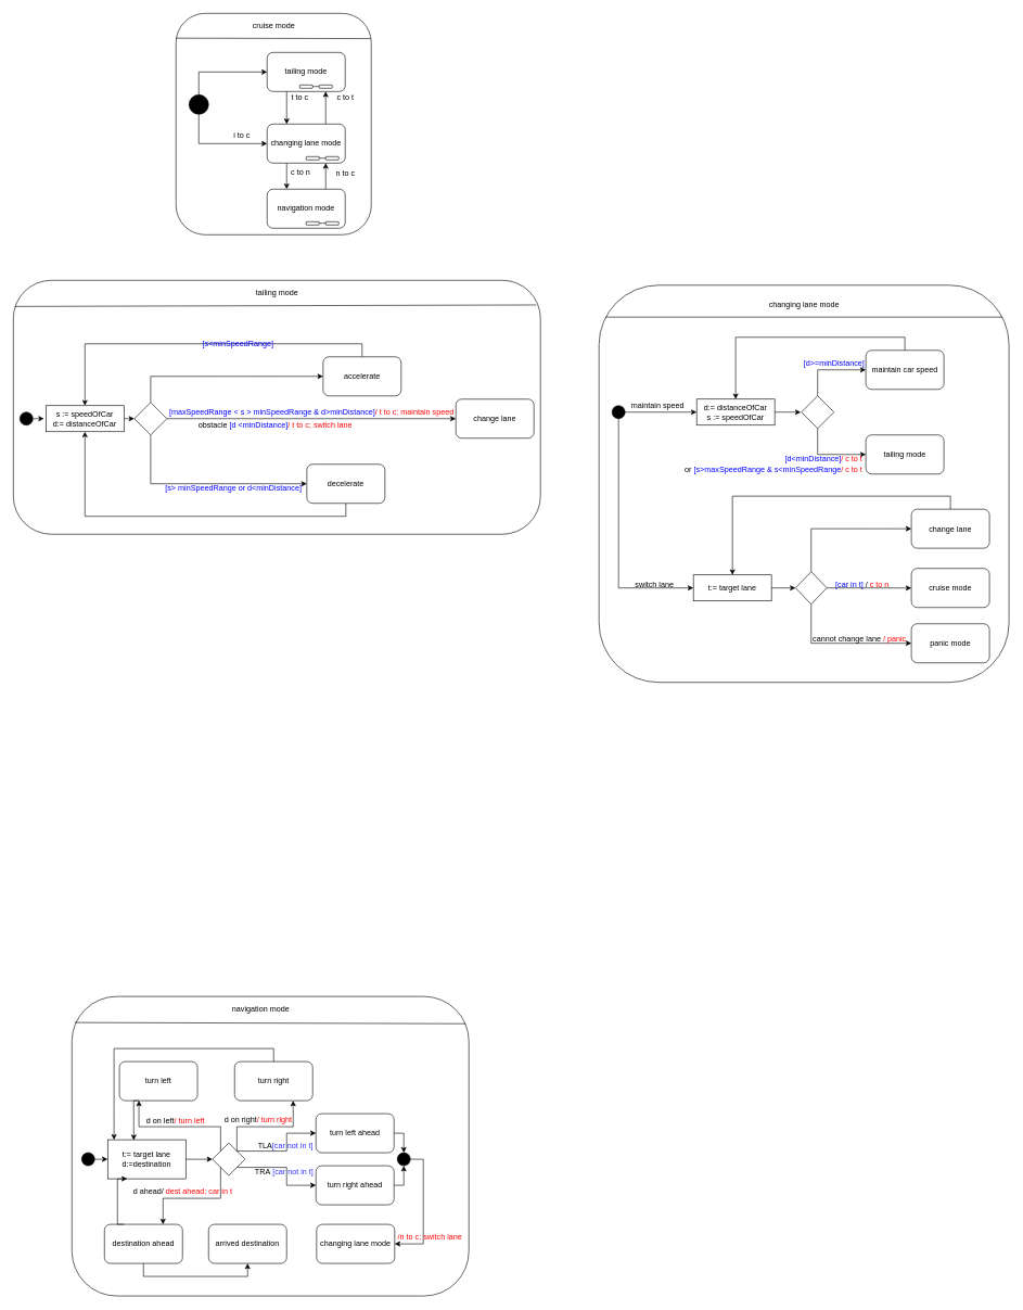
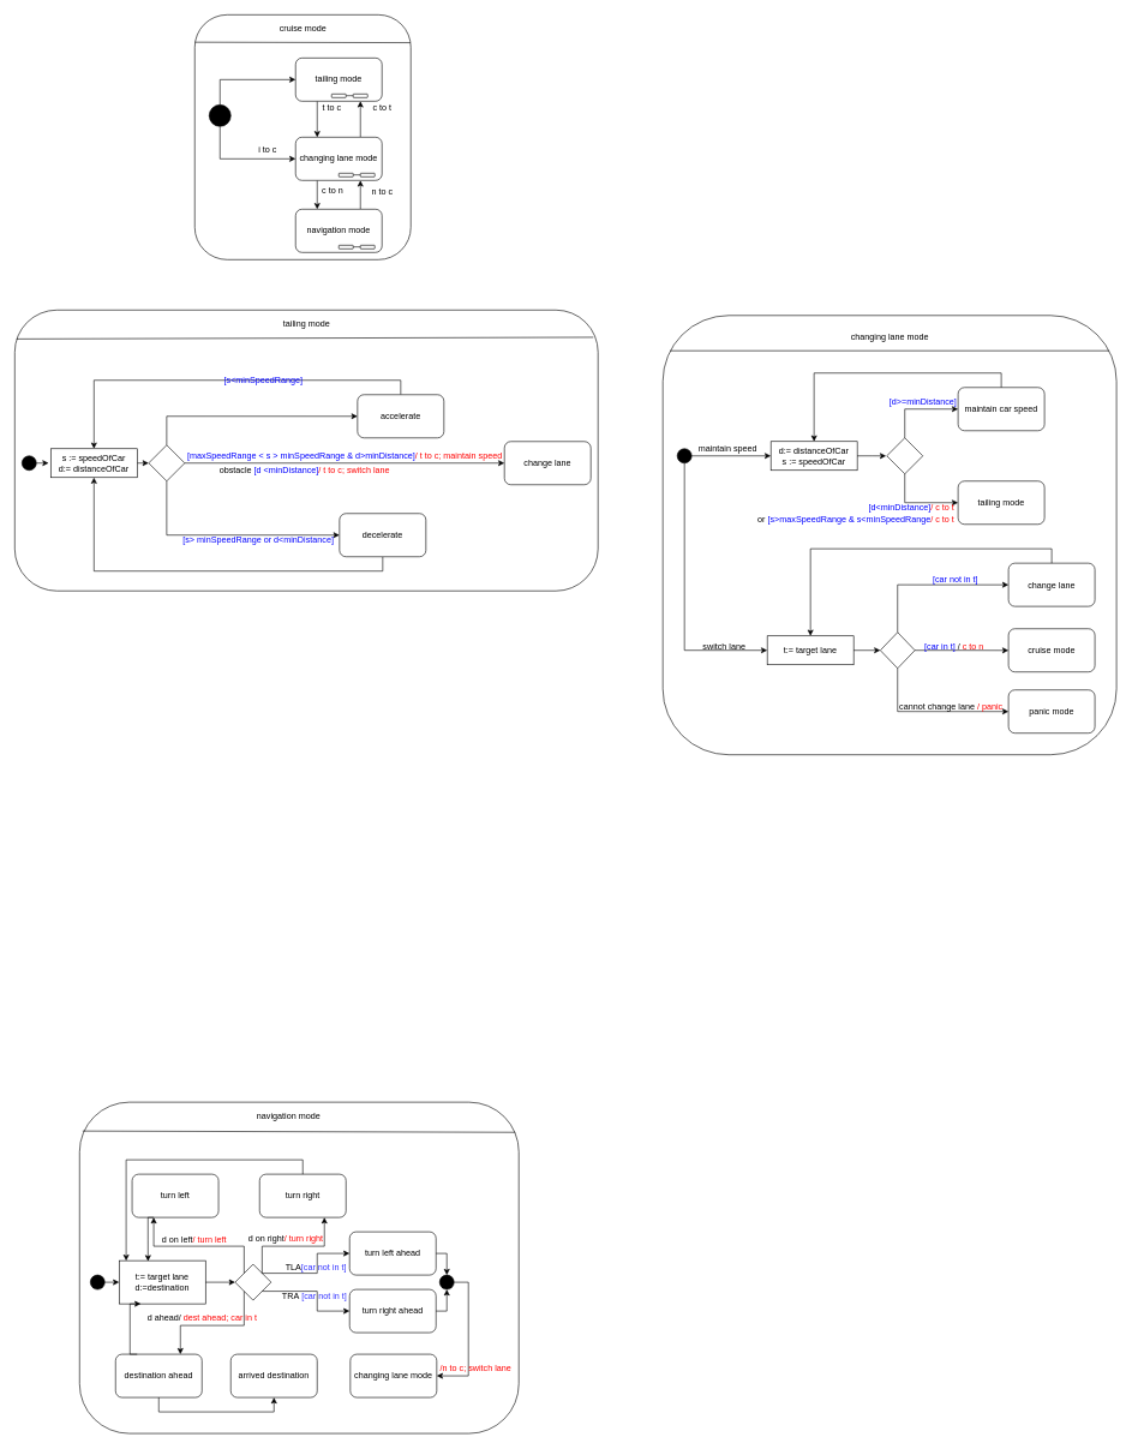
+ <mxCell id="74" value="&lt;font color=&quot;#0000ff&quot;&gt;[car not in t]&lt;/font&gt;" style="text;html=1;align=center;verticalAlign=middle;resizable=0;points=[];autosize=1;" parent="1" vertex="1"><mxGeometry x="1286" y="794.53" width="80" height="20" as="geometry" /></mxCell>
